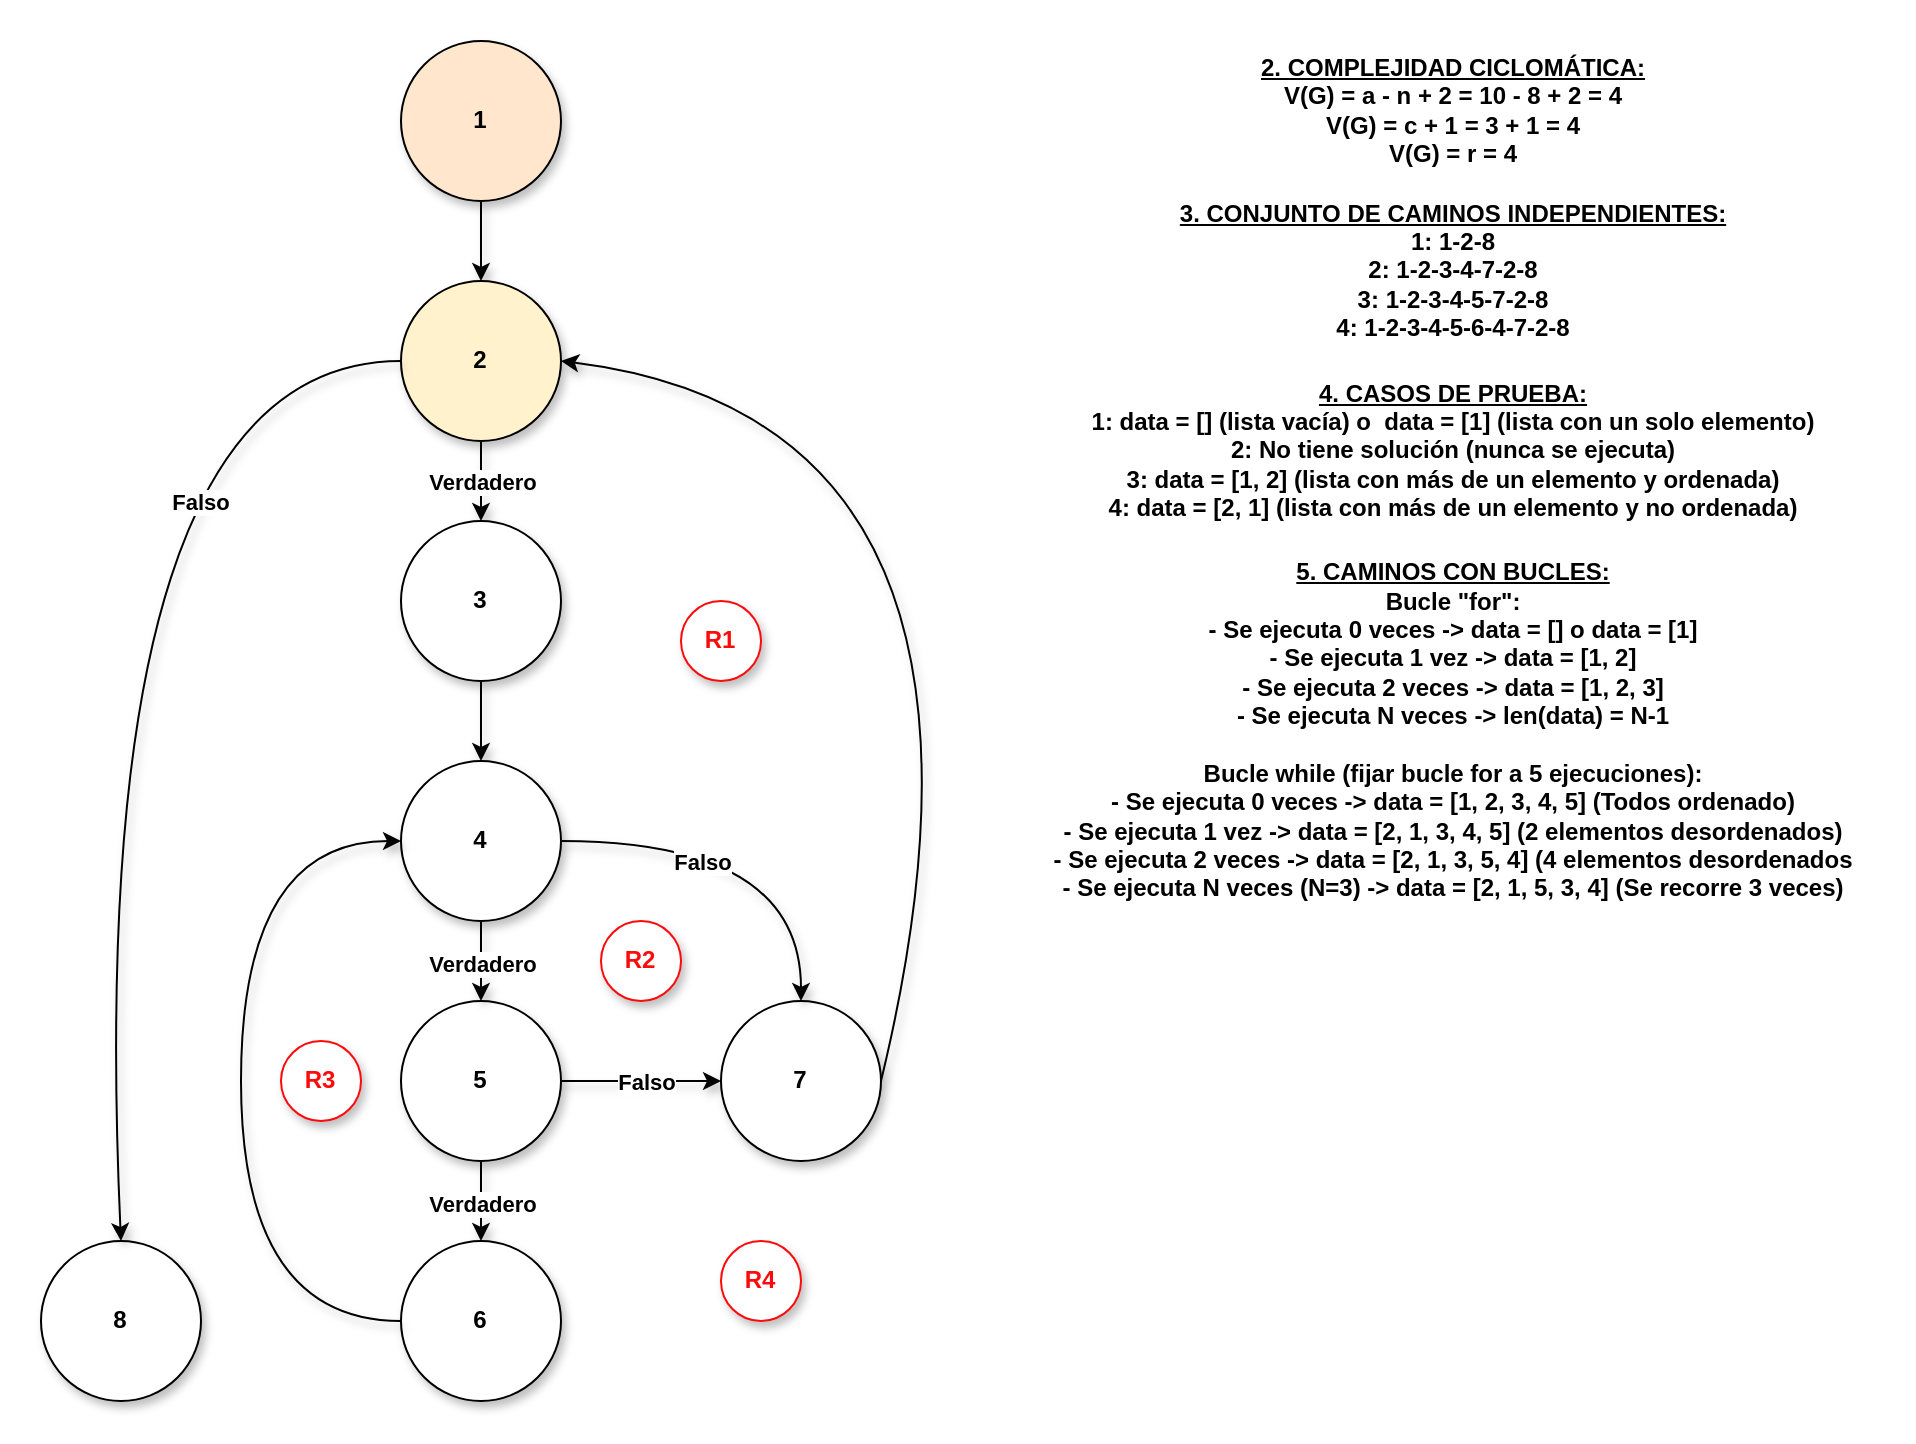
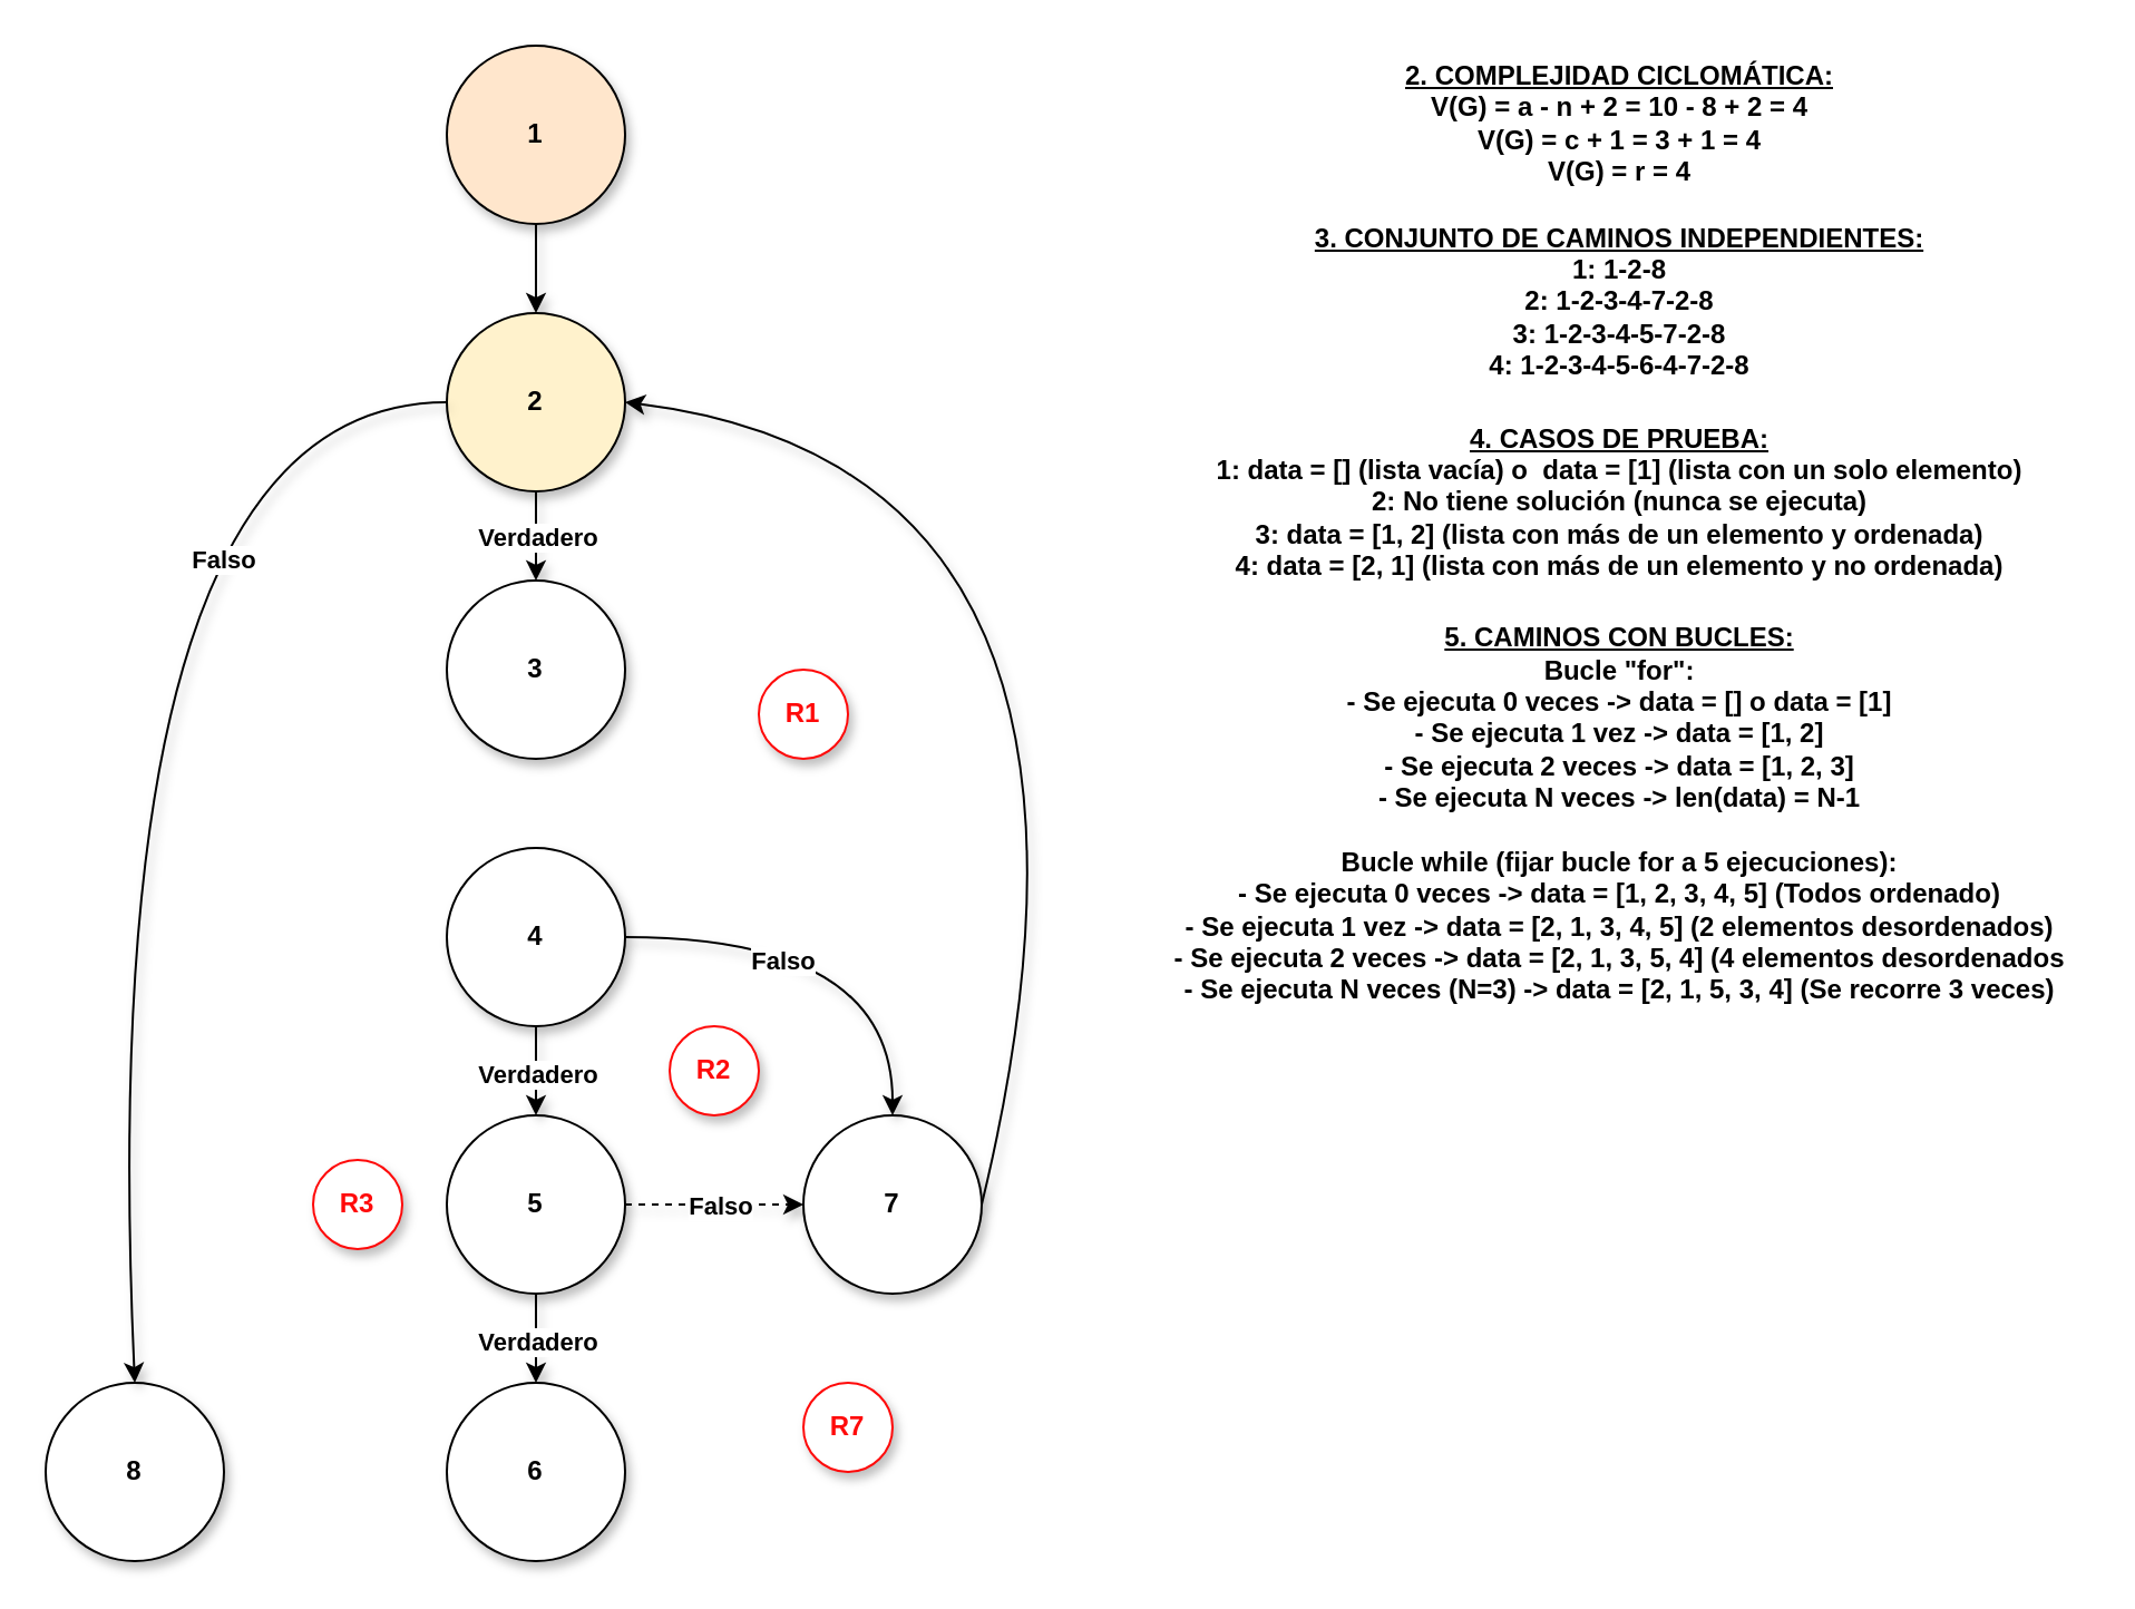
- <mxCell id="7" style="edgeStyle=orthogonalEdgeStyle;rounded=0;orthogonalLoop=1;jettySize=auto;html=1;exitX=0.5;exitY=1;exitDx=0;exitDy=0;entryX=0.5;entryY=0;entryDx=0;entryDy=0;shadow=1;" parent="1" source="8" target="18" edge="1"><mxGeometry relative="1" as="geometry" /></mxCell>
- <mxCell id="11" style="edgeStyle=orthogonalEdgeStyle;rounded=0;orthogonalLoop=1;jettySize=auto;html=1;exitX=1;exitY=0.5;exitDx=0;exitDy=0;entryX=0;entryY=0.5;entryDx=0;entryDy=0;shadow=1;" parent="1" source="13" target="15" edge="1"><mxGeometry relative="1" as="geometry" /></mxCell>
+ <mxCell id="11" style="edgeStyle=orthogonalEdgeStyle;rounded=0;orthogonalLoop=1;jettySize=auto;html=1;exitX=1;exitY=0.5;exitDx=0;exitDy=0;entryX=0;entryY=0.5;entryDx=0;entryDy=0;shadow=1;dashed=1;" parent="1" source="13" target="15" edge="1"><mxGeometry relative="1" as="geometry" /></mxCell>
- <mxCell id="23" value="" style="curved=1;endArrow=classic;html=1;rounded=0;exitX=0;exitY=0.5;exitDx=0;exitDy=0;entryX=0;entryY=0.5;entryDx=0;entryDy=0;shadow=1;" parent="1" source="14" target="18" edge="1"><mxGeometry width="50" height="50" relative="1" as="geometry"><mxPoint x="400" y="440" as="sourcePoint" /><mxPoint x="450" y="390" as="targetPoint" /><Array as="points"><mxPoint x="120" y="660" /><mxPoint x="120" y="420" /></Array></mxGeometry></mxCell>
- <mxCell id="30" value="&lt;font color=&quot;#ff0a0a&quot;&gt;&lt;b&gt;R4&lt;/b&gt;&lt;/font&gt;" style="ellipse;whiteSpace=wrap;html=1;aspect=fixed;strokeColor=#FF0A0A;shadow=1;" parent="1" vertex="1"><mxGeometry x="360" y="620" width="40" height="40" as="geometry" /></mxCell>
+ <mxCell id="30" value="&lt;font color=&quot;#ff0a0a&quot;&gt;&lt;b&gt;R7&lt;/b&gt;&lt;/font&gt;" style="ellipse;whiteSpace=wrap;html=1;aspect=fixed;strokeColor=#FF0A0A;shadow=1;" parent="1" vertex="1"><mxGeometry x="360" y="620" width="40" height="40" as="geometry" /></mxCell>
